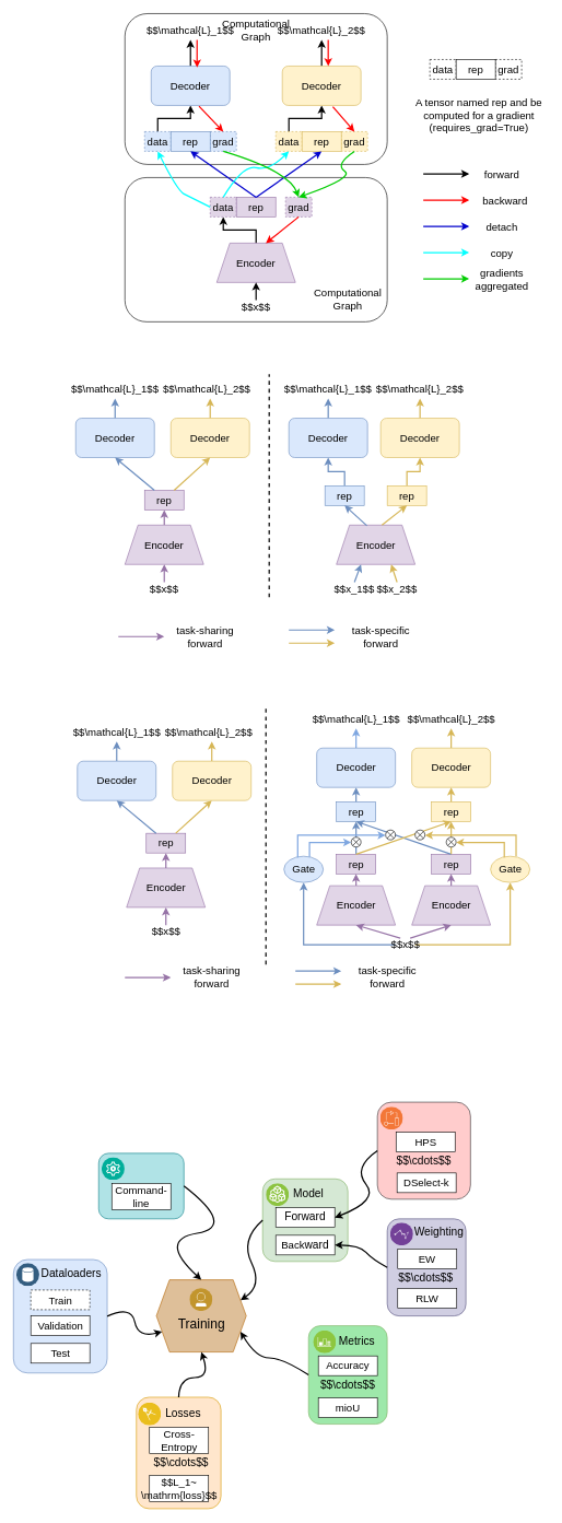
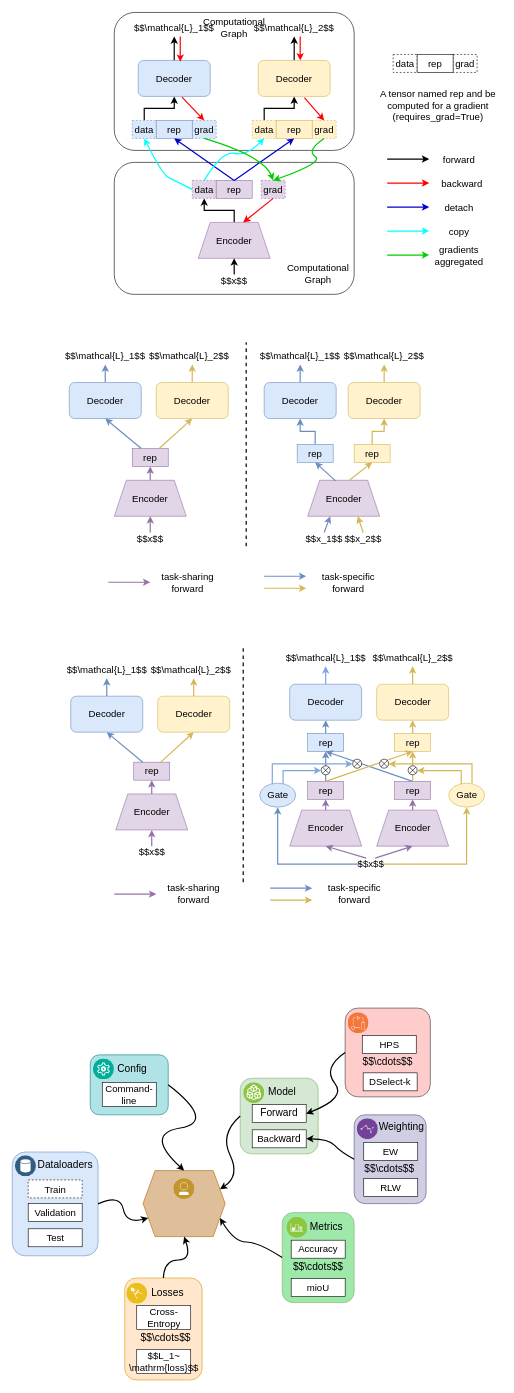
+ <mxCell id="159" value="Config" style="text;html=1;strokeColor=none;fillColor=none;align=center;verticalAlign=middle;whiteSpace=wrap;rounded=0;fontSize=17;fontColor=#000000;" vertex="1" parent="1"><mxGeometry x="190" y="1767" width="60" height="30" as="geometry" /></mxCell>
- <mxCell id="190" value="&lt;font style=&quot;font-size: 20px&quot;&gt;Training&lt;/font&gt;" style="text;html=1;strokeColor=none;fillColor=none;align=center;verticalAlign=middle;whiteSpace=wrap;rounded=0;fontSize=17;fontColor=#000000;" vertex="1" parent="1"><mxGeometry x="276.5" y="2003" width="60" height="30" as="geometry" /></mxCell>
